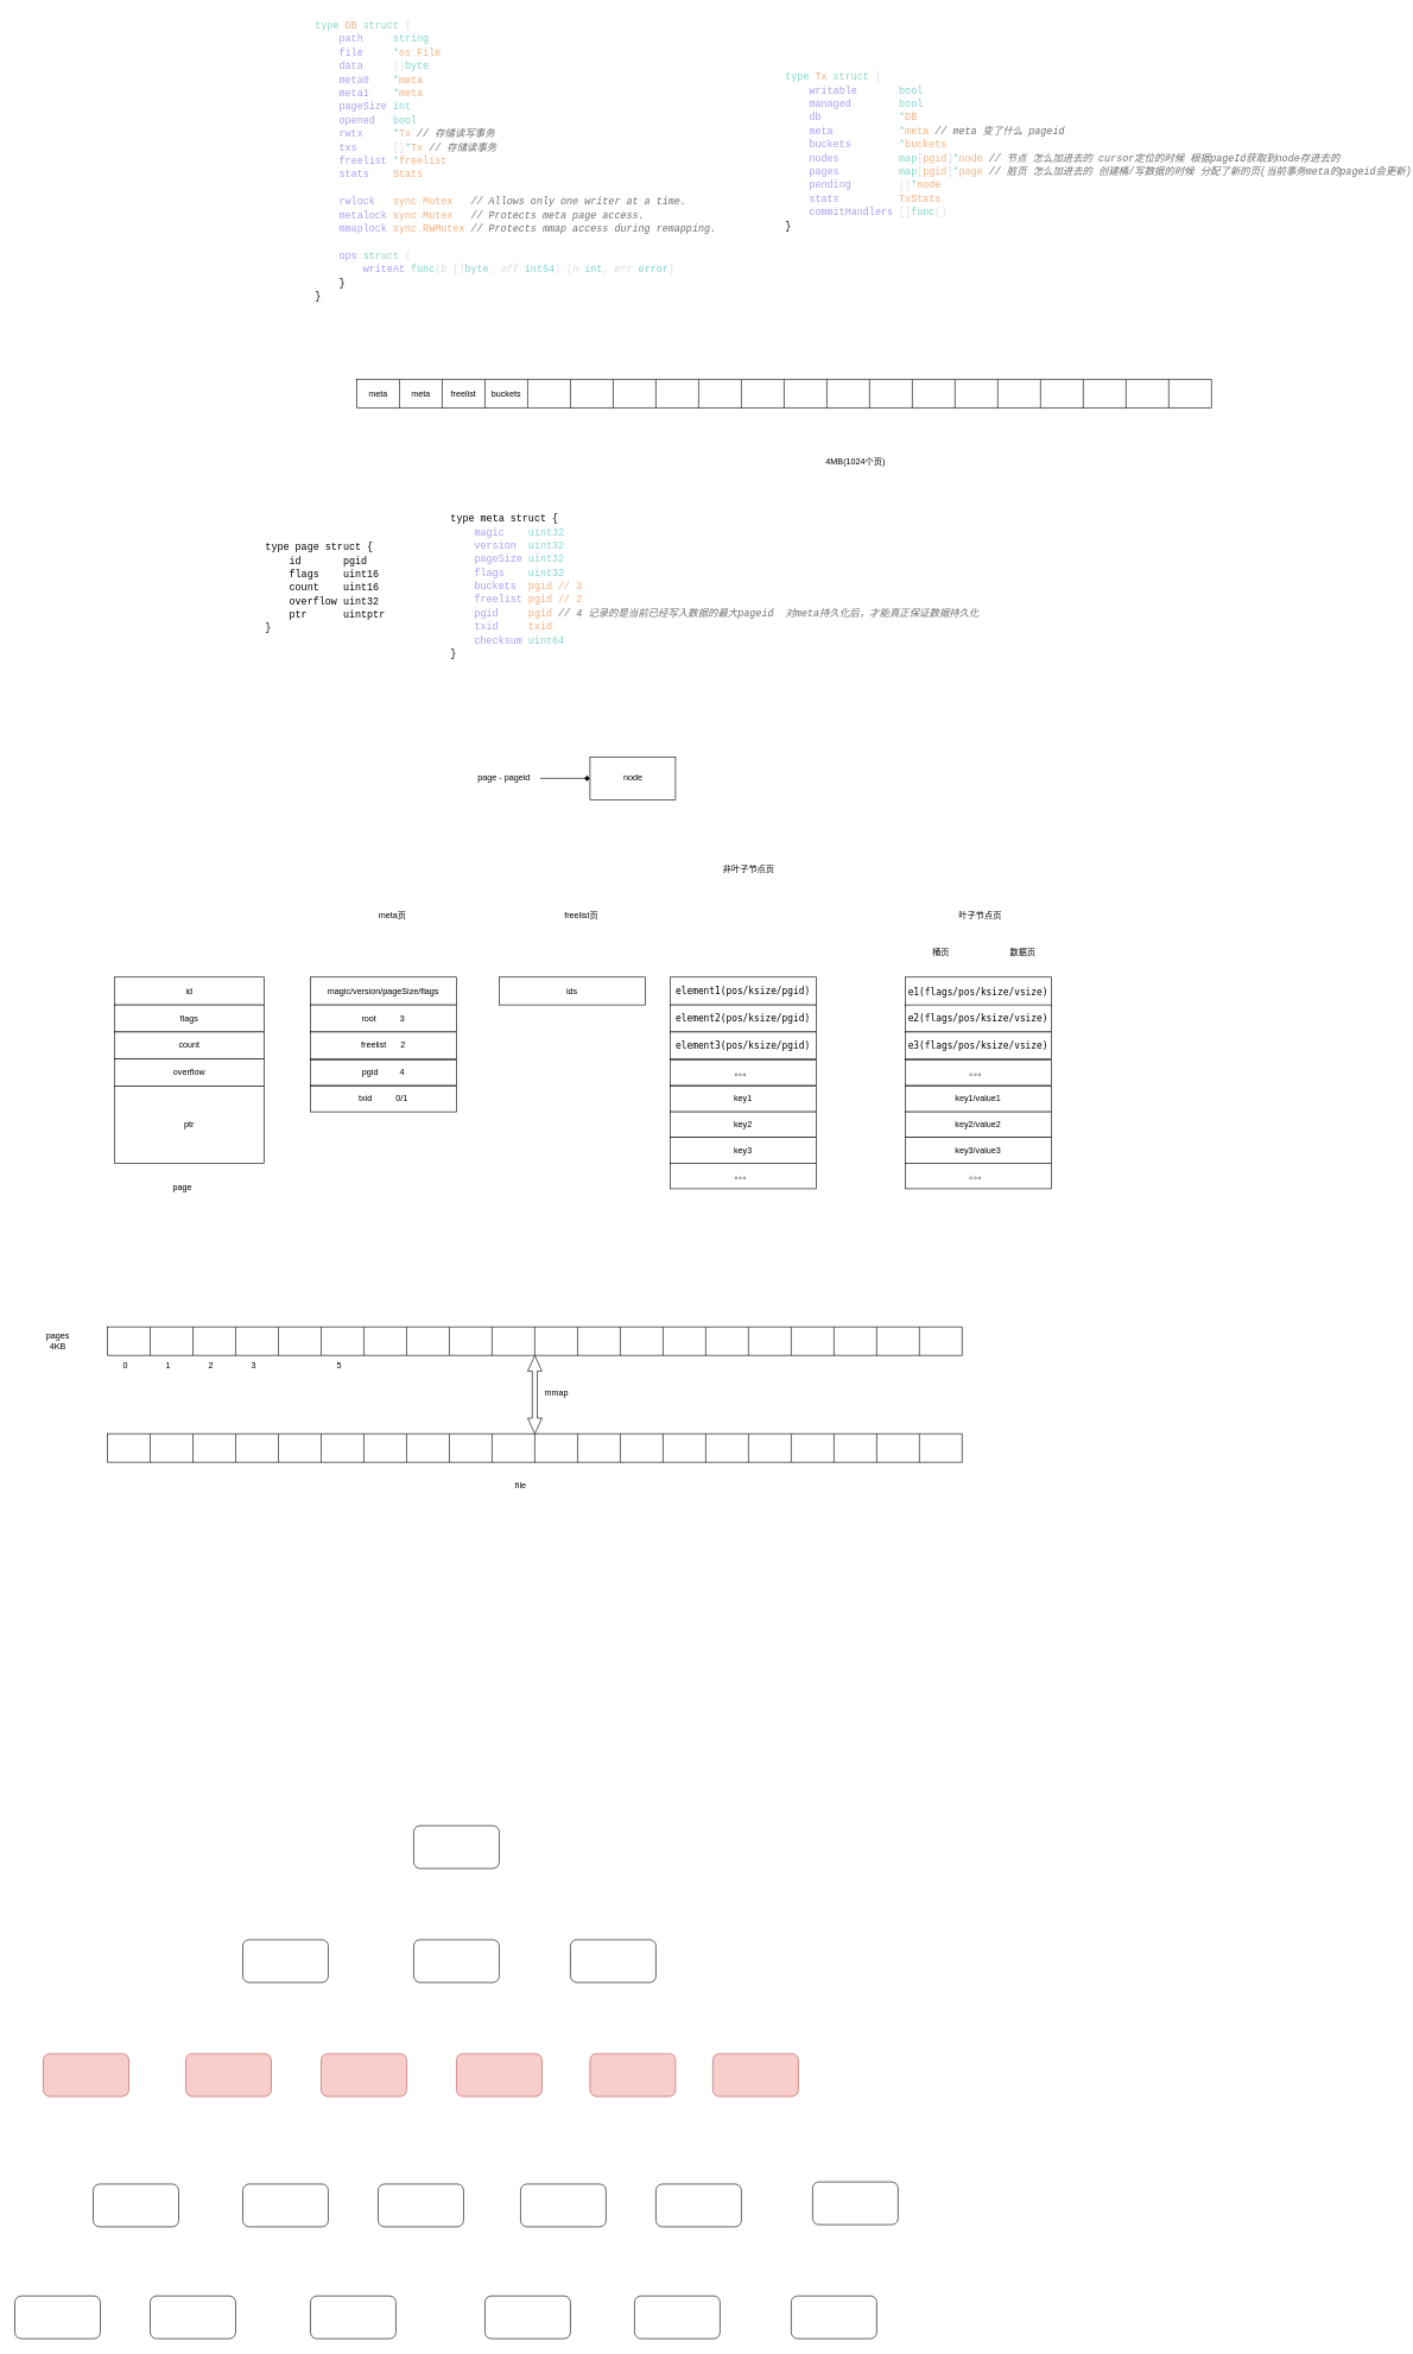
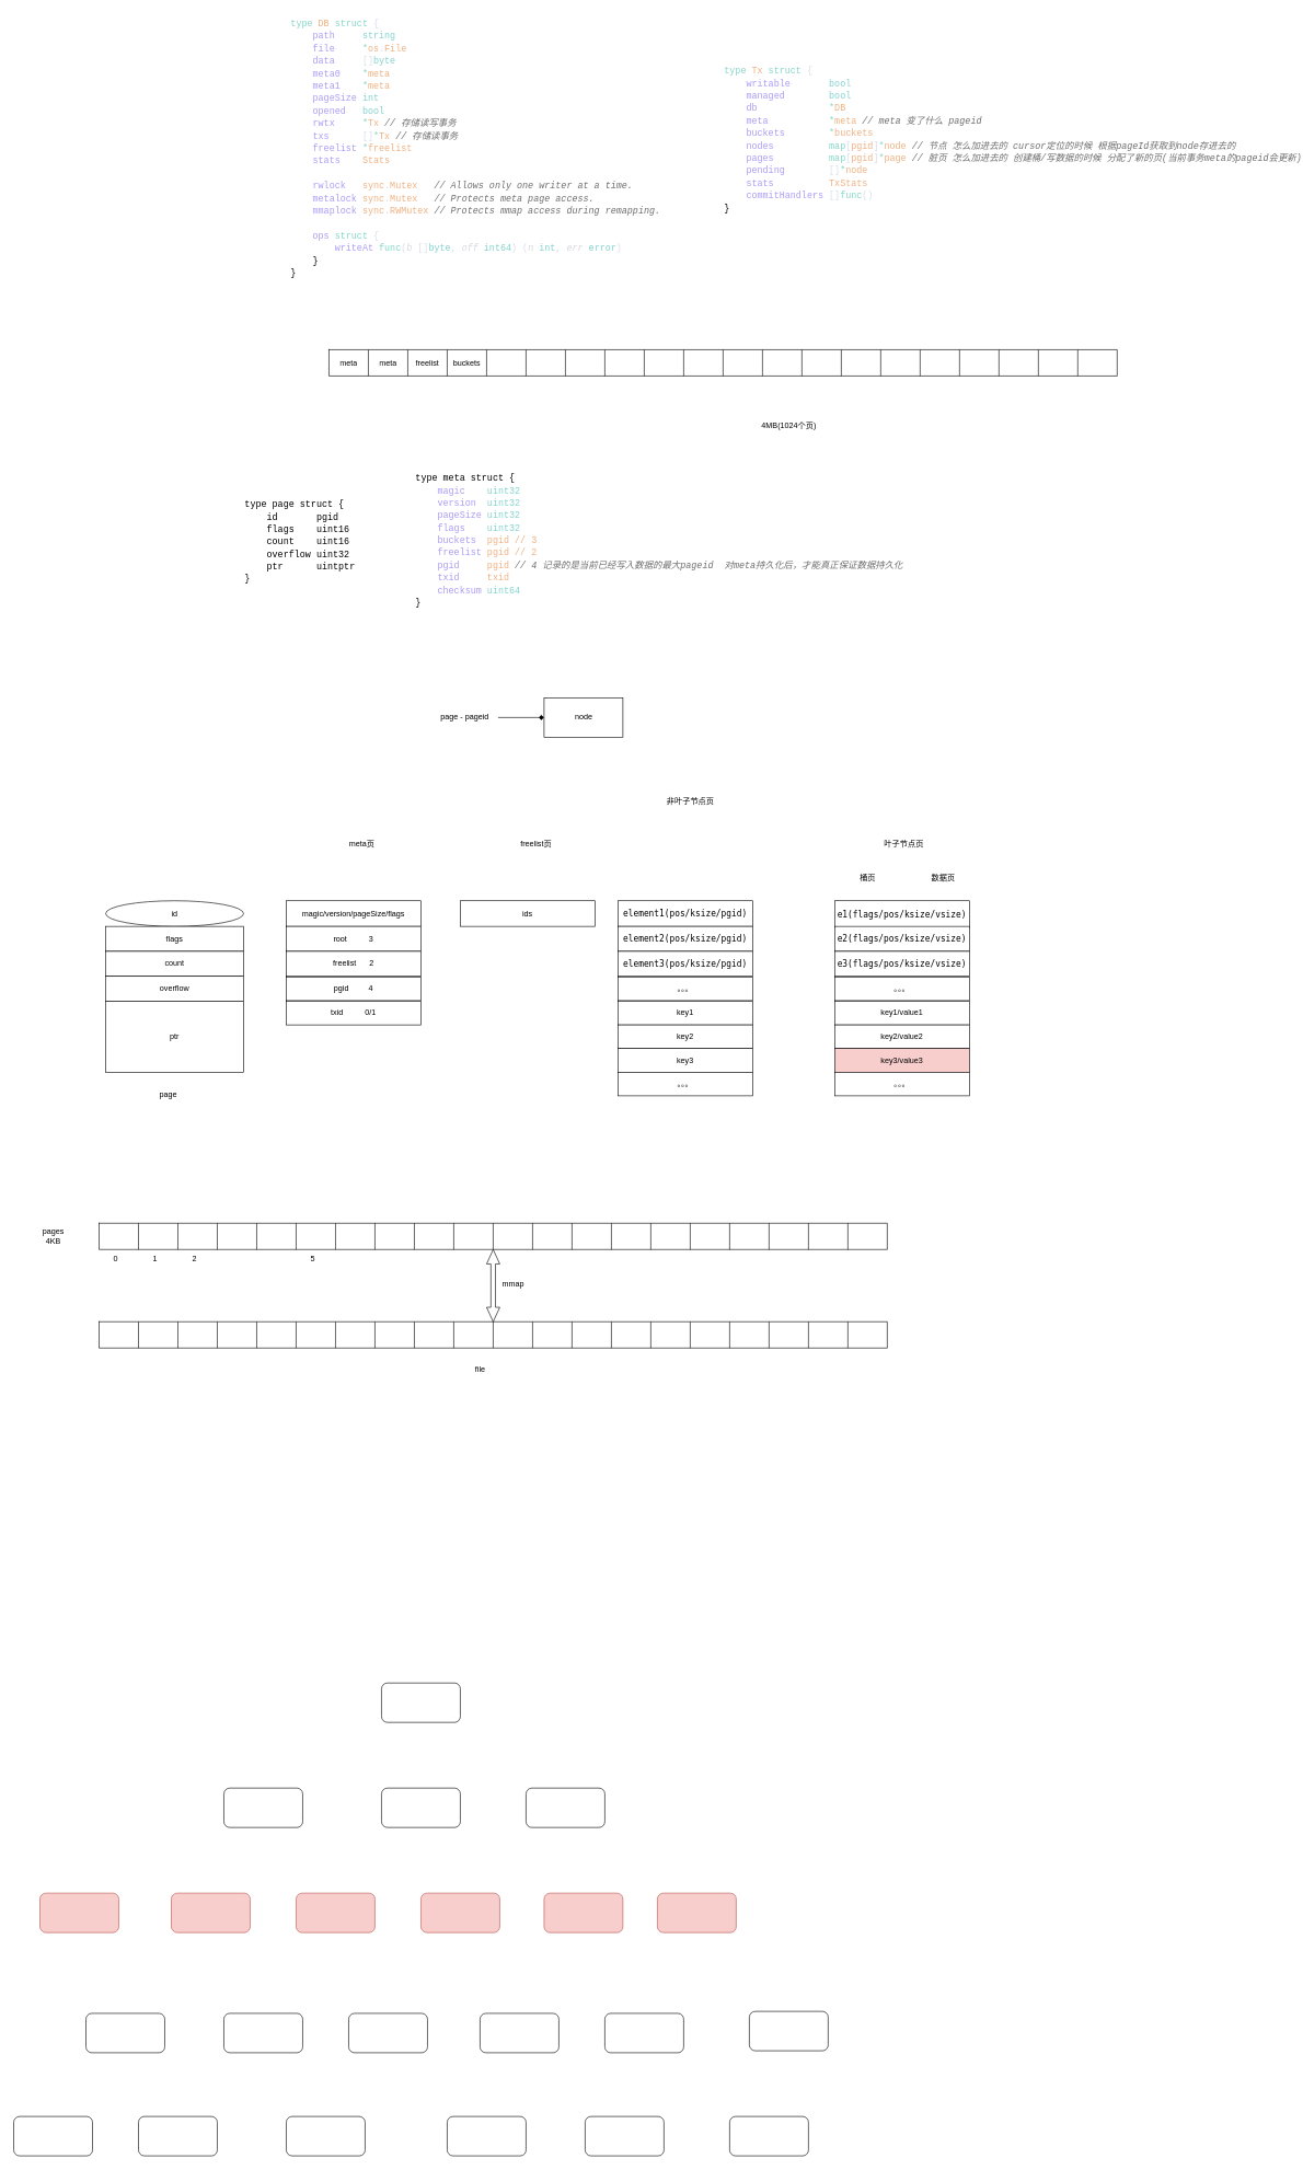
- <mxCell id="85" value="id" style="rounded=0;whiteSpace=wrap;html=1;" vertex="1" parent="1"><mxGeometry x="160" y="1371" width="210" height="39" as="geometry" /></mxCell>
+ <mxCell id="85" value="id" style="ellipse;whiteSpace=wrap;html=1;" vertex="1" parent="1"><mxGeometry x="160" y="1371" width="210" height="39" as="geometry" /></mxCell>
- <mxCell id="115" value="key3/value3" style="rounded=0;whiteSpace=wrap;html=1;" vertex="1" parent="1"><mxGeometry x="1270" y="1596" width="205" height="36" as="geometry" /></mxCell>
+ <mxCell id="115" value="key3/value3" style="rounded=0;whiteSpace=wrap;html=1;fillColor=#f8cecc;" vertex="1" parent="1"><mxGeometry x="1270" y="1596" width="205" height="36" as="geometry" /></mxCell>
- <mxCell id="80" value="3" style="text;html=1;align=center;verticalAlign=middle;resizable=0;points=[];autosize=1;strokeColor=none;fillColor=none;" vertex="1" parent="1"><mxGeometry x="340" y="1902" width="30" height="30" as="geometry" /></mxCell>
